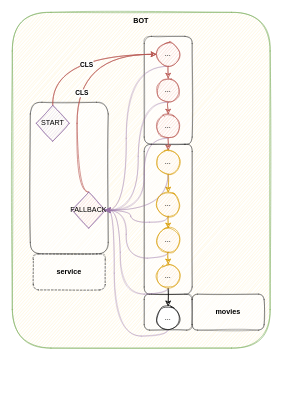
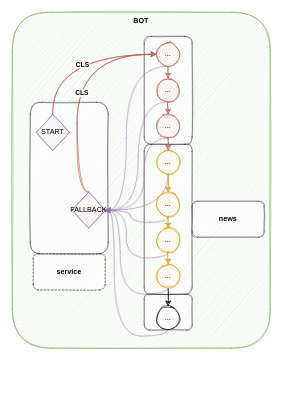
- <mxCell id="39" value="START" style="rhombus;whiteSpace=wrap;html=1;fillColor=#e1d5e7;strokeColor=#9673a6;shadow=0;sketch=1;" parent="1" vertex="1"><mxGeometry x="60" y="175" width="55" height="60" as="geometry" /></mxCell>
+ <mxCell id="39" value="START" style="rhombus;whiteSpace=wrap;html=1;fillColor=#e1d5e7;strokeColor=#9673a6;shadow=0;sketch=1;" parent="1" vertex="1"><mxGeometry x="60" y="190" width="55" height="60" as="geometry" /></mxCell>
- <mxCell id="2" value="&lt;b&gt;BOT&lt;/b&gt;" style="rounded=1;whiteSpace=wrap;html=1;sketch=1;fontStyle=0;fillColor=#fff2cc;strokeColor=#82b366;verticalAlign=top;" parent="1" vertex="1"><mxGeometry x="20" y="20" width="430" height="560" as="geometry" /></mxCell>
+ <mxCell id="2" value="&lt;b&gt;BOT&lt;/b&gt;" style="rounded=1;whiteSpace=wrap;html=1;sketch=1;fontStyle=0;fillColor=#d5e8d4;strokeColor=#82b366;verticalAlign=top;" parent="1" vertex="1"><mxGeometry x="20" y="20" width="430" height="560" as="geometry" /></mxCell>
+ <mxCell id="32" value="&lt;b&gt;news&lt;/b&gt;" style="rounded=1;whiteSpace=wrap;html=1;sketch=1;opacity=50;" parent="1" vertex="1"><mxGeometry x="320" y="335" width="120" height="60" as="geometry" /></mxCell>
- <mxCell id="33" value="&lt;b&gt;movies&lt;/b&gt;" style="rounded=1;whiteSpace=wrap;html=1;sketch=1;opacity=50;" parent="1" vertex="1"><mxGeometry x="320" y="490" width="120" height="60" as="geometry" /></mxCell>
